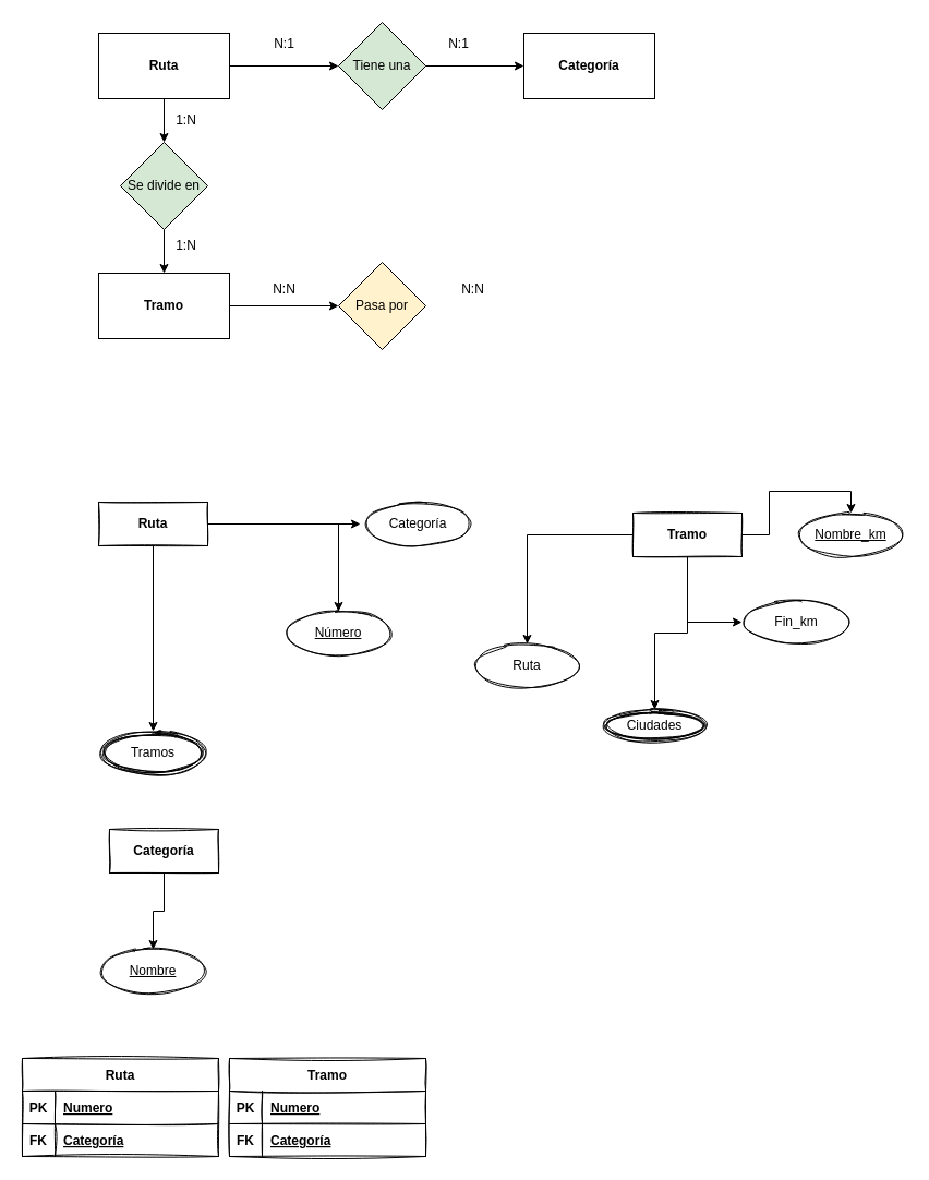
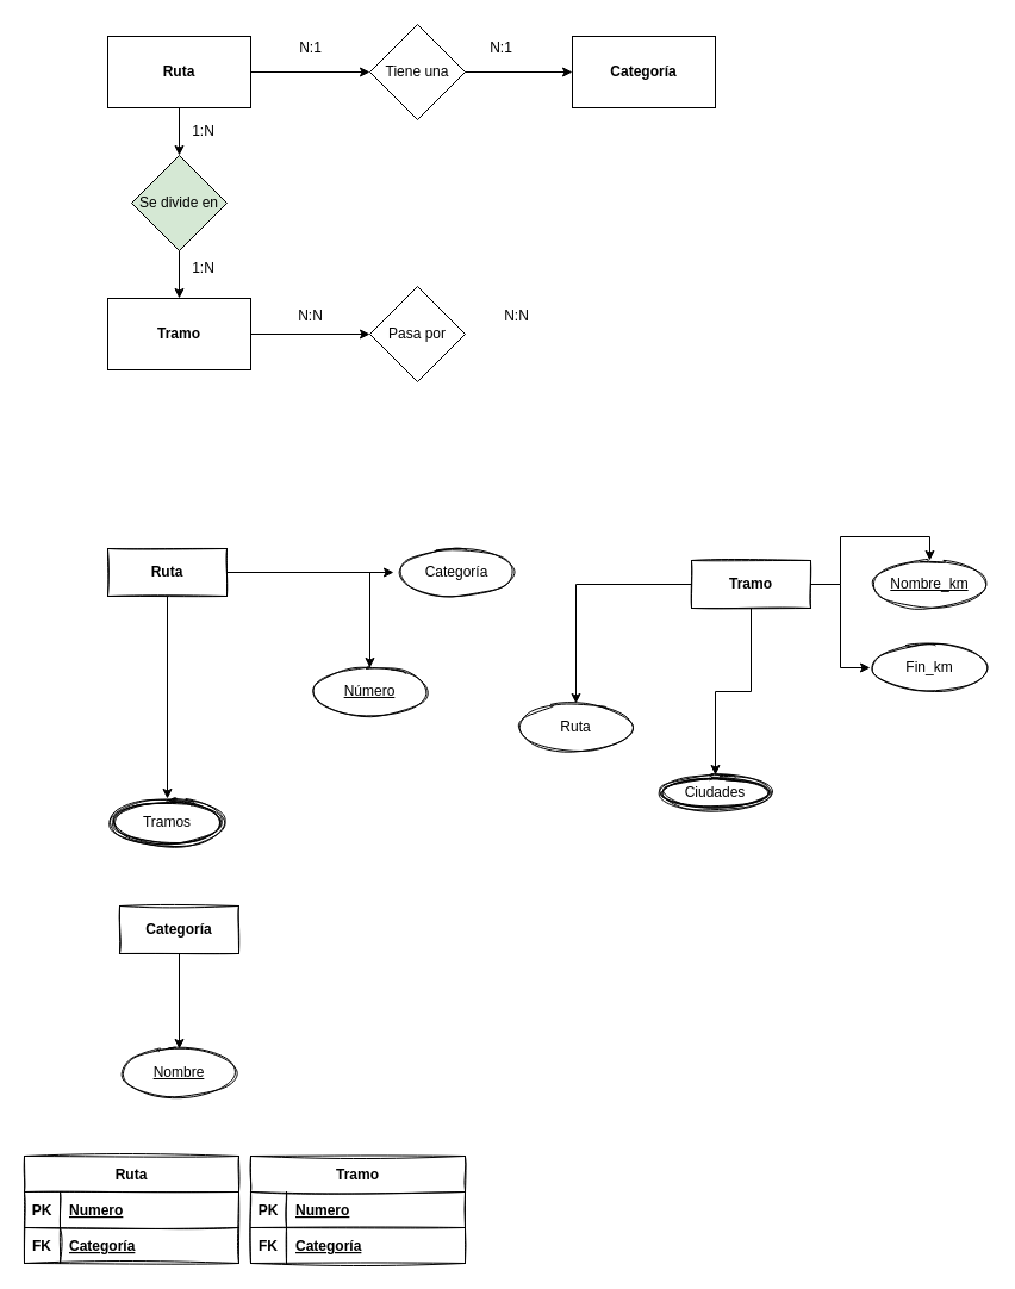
- <mxCell id="5" value="Tiene una" style="rhombus;whiteSpace=wrap;html=1;fillColor=#d5e8d4;" vertex="1" parent="1"><mxGeometry x="310" y="20" width="80" height="80" as="geometry" /></mxCell>
+ <mxCell id="5" value="Tiene una" style="rhombus;whiteSpace=wrap;html=1;" vertex="1" parent="1"><mxGeometry x="310" y="20" width="80" height="80" as="geometry" /></mxCell>
- <mxCell id="11" value="Pasa por" style="rhombus;whiteSpace=wrap;html=1;fillColor=#fff2cc;" vertex="1" parent="1"><mxGeometry x="310" y="240" width="80" height="80" as="geometry" /></mxCell>
+ <mxCell id="11" value="Pasa por" style="rhombus;whiteSpace=wrap;html=1;" vertex="1" parent="1"><mxGeometry x="310" y="240" width="80" height="80" as="geometry" /></mxCell>
- <mxCell id="34" value="Fin_km" style="ellipse;whiteSpace=wrap;html=1;align=center;sketch=1;fillStyle=auto;strokeColor=default;strokeWidth=1;gradientColor=none;" vertex="1" parent="1"><mxGeometry x="680" y="550" width="100" height="40" as="geometry" /></mxCell>
+ <mxCell id="34" value="Fin_km" style="ellipse;whiteSpace=wrap;html=1;align=center;sketch=1;fillStyle=auto;strokeColor=default;strokeWidth=1;gradientColor=none;" vertex="1" parent="1"><mxGeometry x="730" y="540" width="100" height="40" as="geometry" /></mxCell>
- <mxCell id="37" value="Nombre" style="ellipse;whiteSpace=wrap;html=1;align=center;fontStyle=4;sketch=1;fillStyle=auto;strokeColor=default;strokeWidth=1;gradientColor=none;" vertex="1" parent="1"><mxGeometry x="90" y="870" width="100" height="40" as="geometry" /></mxCell>
+ <mxCell id="37" value="Nombre" style="ellipse;whiteSpace=wrap;html=1;align=center;fontStyle=4;sketch=1;fillStyle=auto;strokeColor=default;strokeWidth=1;gradientColor=none;" vertex="1" parent="1"><mxGeometry x="100" y="880" width="100" height="40" as="geometry" /></mxCell>
